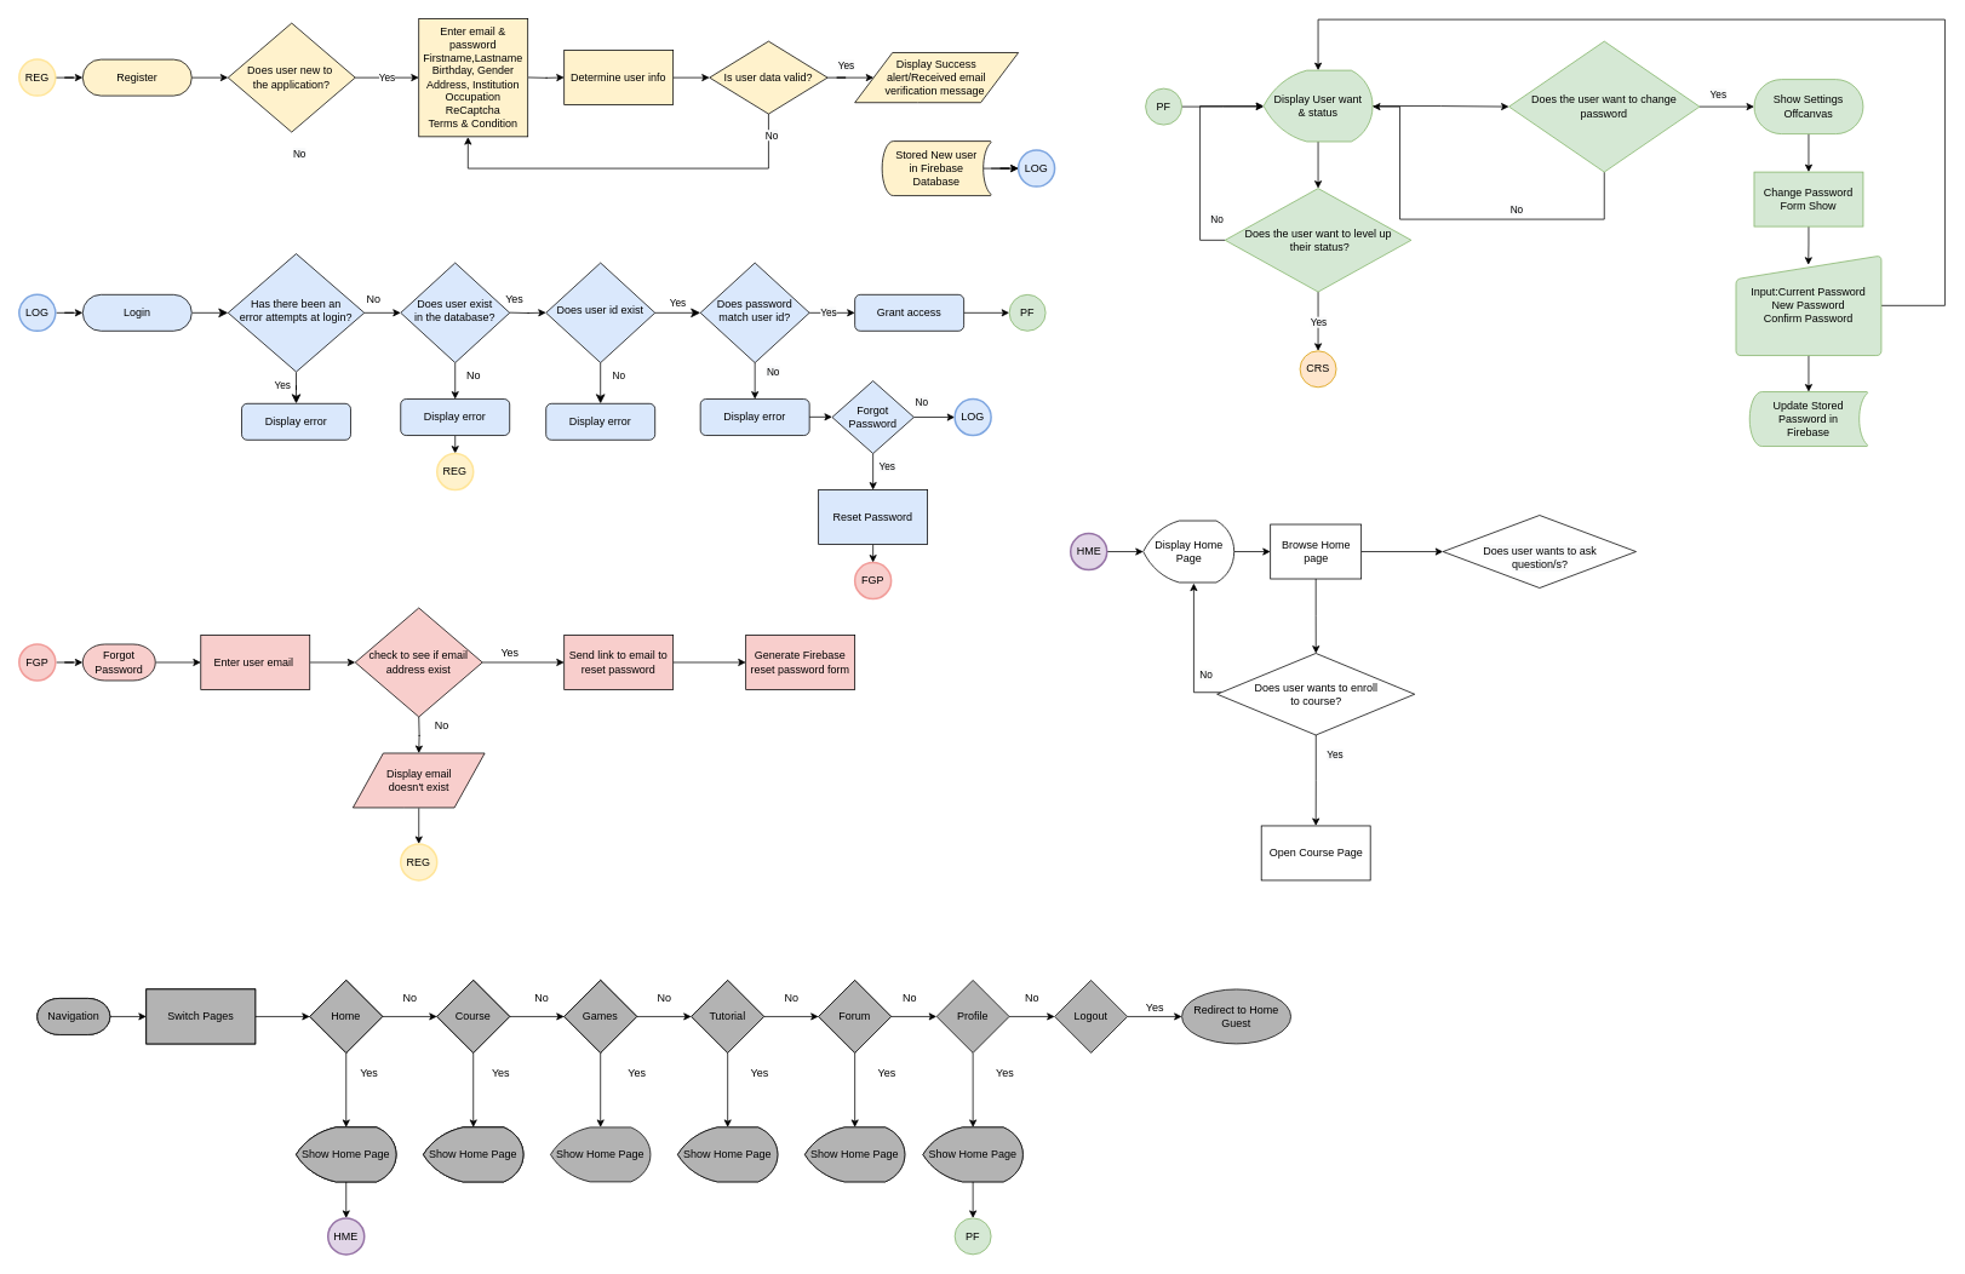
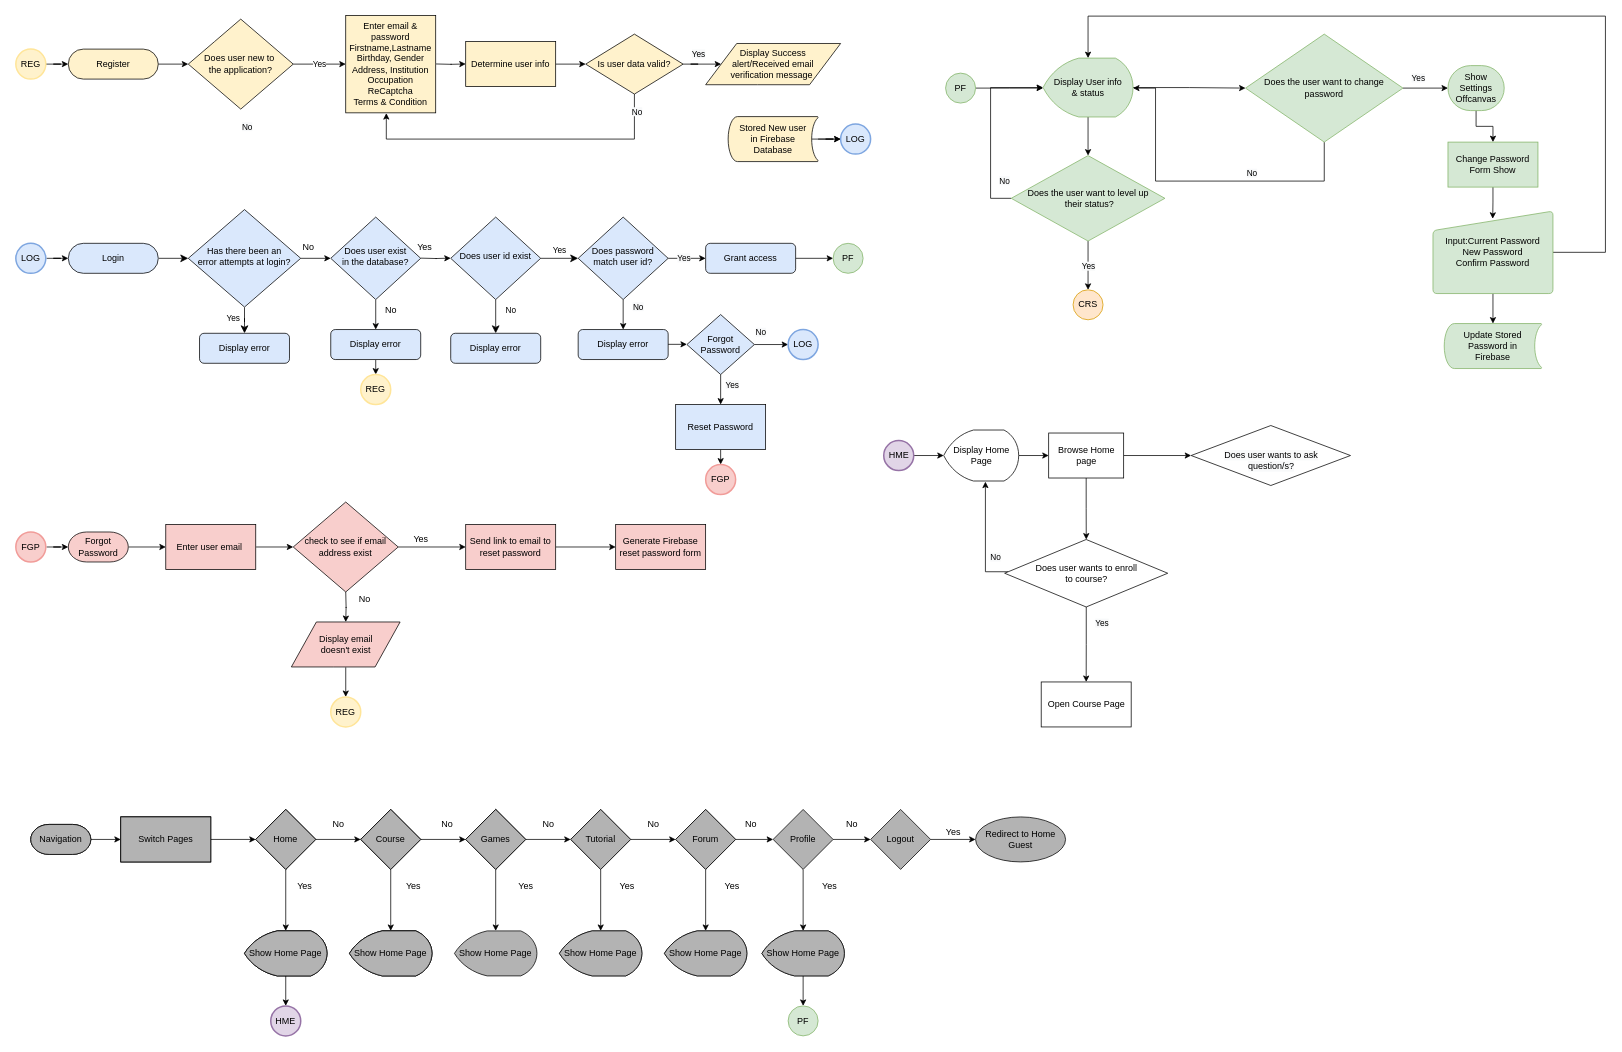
- <mxCell id="121" value="&lt;span&gt;Display User want&lt;/span&gt;&lt;br&gt;&lt;span&gt;&amp;amp; status&lt;/span&gt;" style="strokeWidth=1;html=1;shape=mxgraph.flowchart.display;whiteSpace=wrap;fillColor=#d5e8d4;strokeColor=#82b366;" vertex="1" parent="1"><mxGeometry x="1390" y="77" width="120" height="78.5" as="geometry" /></mxCell>
+ <mxCell id="121" value="&lt;span&gt;Display User info&lt;/span&gt;&lt;br&gt;&lt;span&gt;&amp;amp; status&lt;/span&gt;" style="strokeWidth=1;html=1;shape=mxgraph.flowchart.display;whiteSpace=wrap;fillColor=#d5e8d4;strokeColor=#82b366;" vertex="1" parent="1"><mxGeometry x="1390" y="77" width="120" height="78.5" as="geometry" /></mxCell>
- <mxCell id="108" value="Show Settings Offcanvas" style="whiteSpace=wrap;html=1;rounded=1;strokeWidth=1;arcSize=50;fillColor=#d5e8d4;strokeColor=#82b366;" vertex="1" parent="1"><mxGeometry x="1930" y="87" width="120" height="60" as="geometry" /></mxCell>
+ <mxCell id="108" value="Show Settings Offcanvas" style="whiteSpace=wrap;html=1;rounded=1;strokeWidth=1;arcSize=50;fillColor=#d5e8d4;strokeColor=#82b366;" vertex="1" parent="1"><mxGeometry x="1930" y="87" width="75" height="60" as="geometry" /></mxCell>
